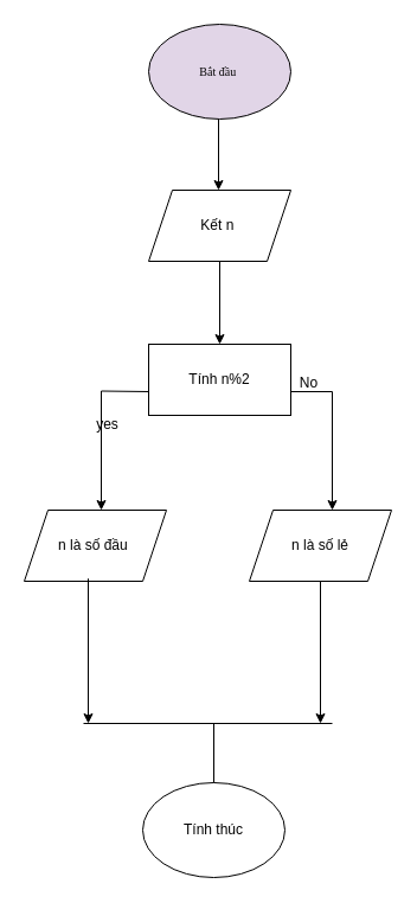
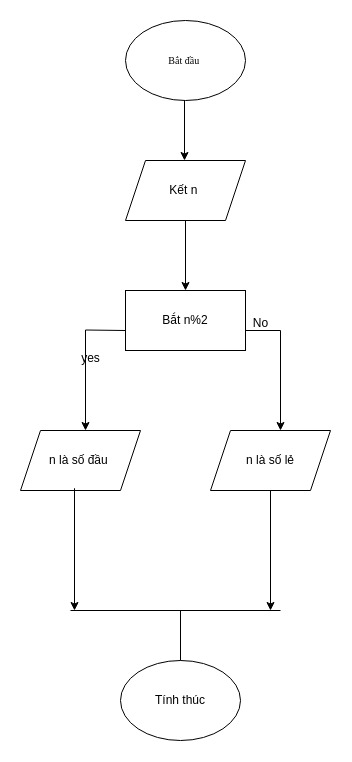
- <mxCell id="2" value="&lt;font size=&quot;1&quot;&gt;Bắt đầu&amp;nbsp;&lt;/font&gt;" style="ellipse;whiteSpace=wrap;html=1;strokeColor=#000000;fontFamily=Times New Roman;fillColor=#e1d5e7;" vertex="1" parent="1"><mxGeometry x="125" y="20" width="120" height="80" as="geometry" /></mxCell>
+ <mxCell id="2" value="&lt;font size=&quot;1&quot;&gt;Bắt đầu&amp;nbsp;&lt;/font&gt;" style="ellipse;whiteSpace=wrap;html=1;strokeColor=#000000;fontFamily=Times New Roman;" vertex="1" parent="1"><mxGeometry x="125" y="20" width="120" height="80" as="geometry" /></mxCell>
- <mxCell id="17" value="Tính n%2" style="rounded=0;whiteSpace=wrap;html=1;" vertex="1" parent="1"><mxGeometry x="125" y="290" width="120" height="60" as="geometry" /></mxCell>
+ <mxCell id="17" value="Bắt n%2" style="rounded=0;whiteSpace=wrap;html=1;" vertex="1" parent="1"><mxGeometry x="125" y="290" width="120" height="60" as="geometry" /></mxCell>
